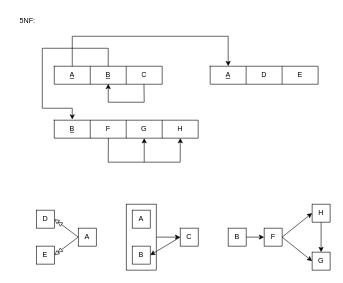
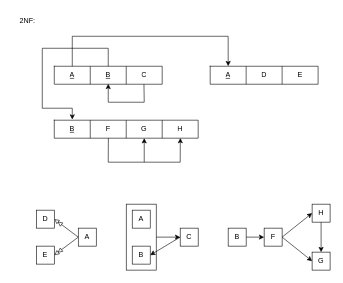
- <mxCell id="42" value="5NF:" style="text;html=1;align=center;verticalAlign=middle;resizable=0;points=[];autosize=1;strokeColor=none;fillColor=none;" parent="1" vertex="1"><mxGeometry x="20" y="20" width="50" height="30" as="geometry" /></mxCell>
+ <mxCell id="42" value="2NF:" style="text;html=1;align=center;verticalAlign=middle;resizable=0;points=[];autosize=1;strokeColor=none;fillColor=none;" parent="1" vertex="1"><mxGeometry x="20" y="20" width="50" height="30" as="geometry" /></mxCell>
